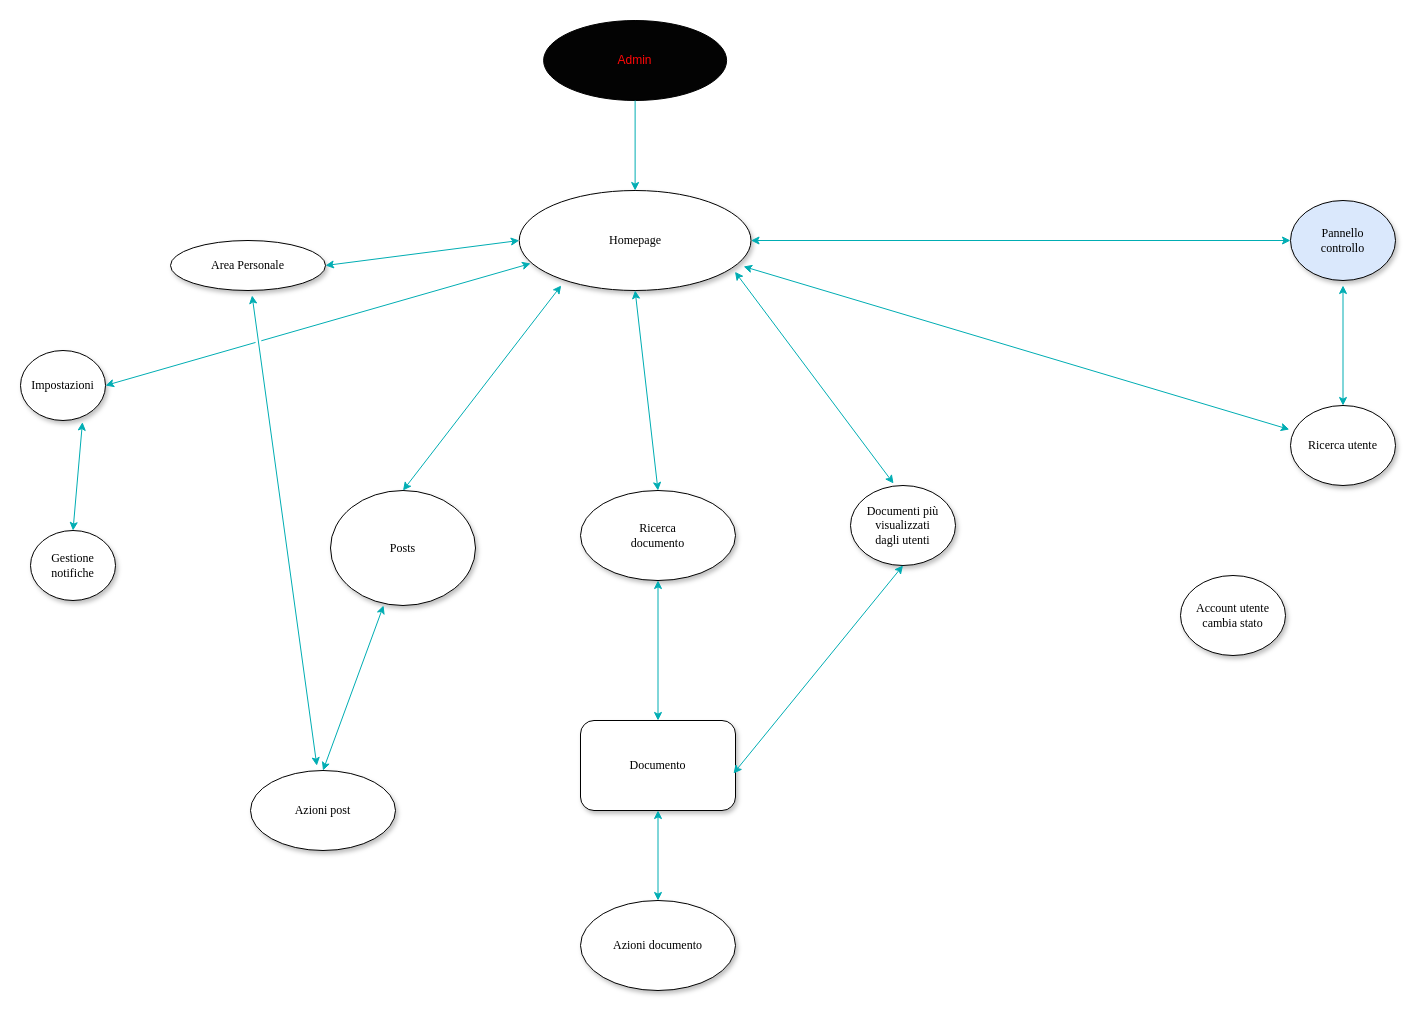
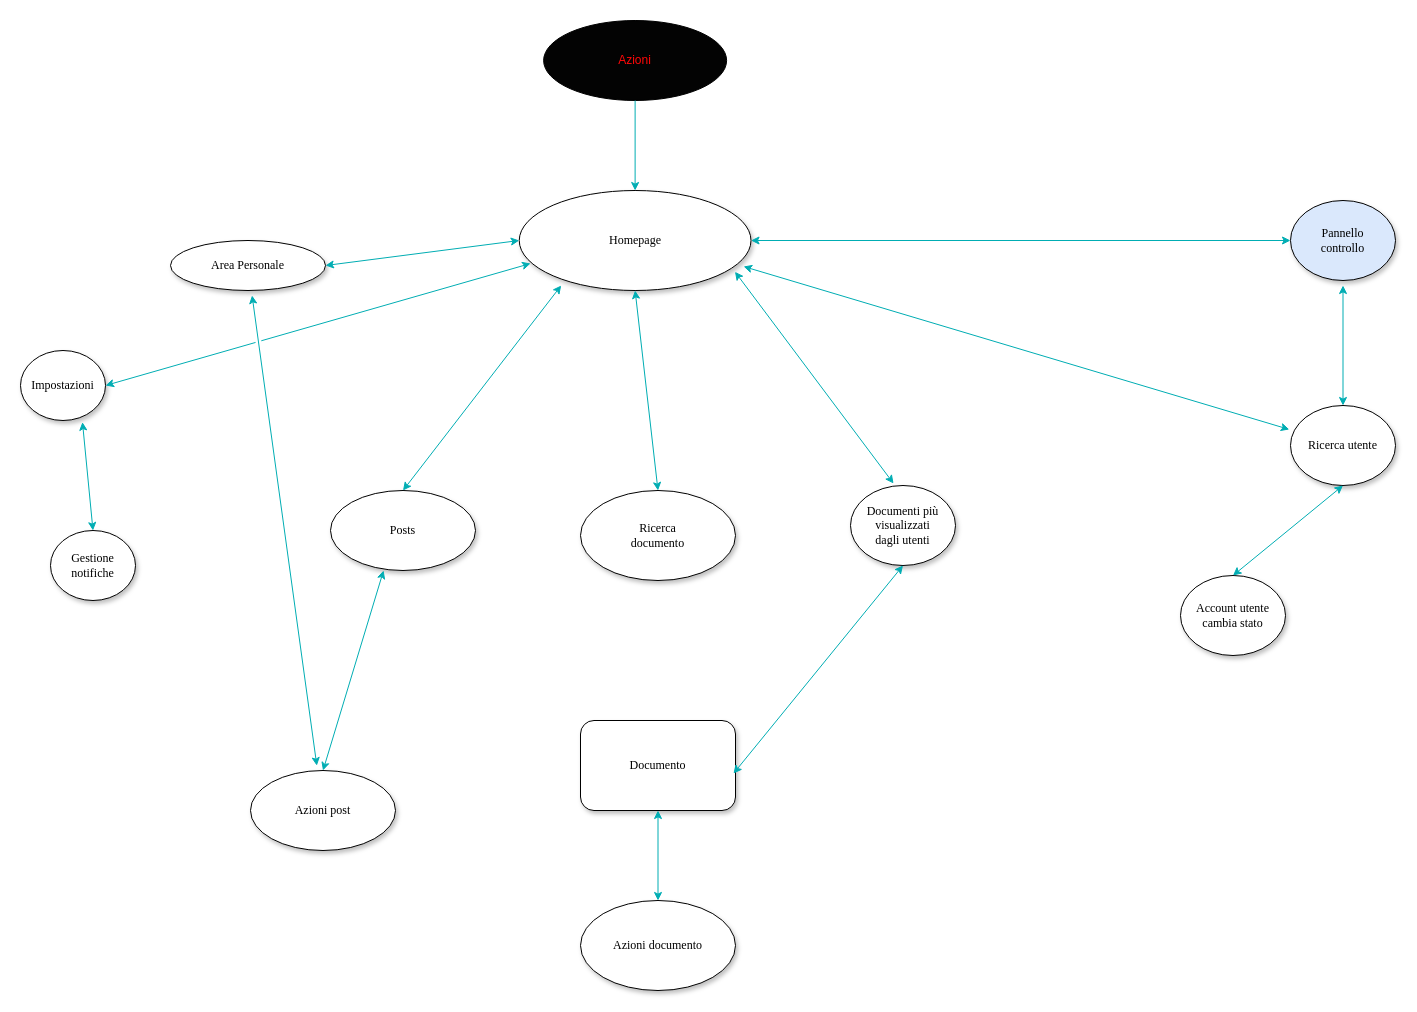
- <mxCell id="5" value="Admin" style="ellipse;whiteSpace=wrap;html=1;gradientColor=none;fillColor=#030303;fontColor=#FF0808;" vertex="1" parent="1"><mxGeometry x="543.12" y="20" width="183" height="80" as="geometry" /></mxCell>
+ <mxCell id="5" value="Azioni" style="ellipse;whiteSpace=wrap;html=1;gradientColor=none;fillColor=#030303;fontColor=#FF0808;" vertex="1" parent="1"><mxGeometry x="543.12" y="20" width="183" height="80" as="geometry" /></mxCell>
+ <mxCell id="22" value="" style="endArrow=classic;startArrow=classic;html=1;rounded=0;shadow=0;strokeColor=#00ADB3;sourcePerimeterSpacing=5;targetPerimeterSpacing=5;jumpStyle=gap;exitX=0.5;exitY=0;exitDx=0;exitDy=0;entryX=0.5;entryY=1;entryDx=0;entryDy=0;" edge="1" parent="1" source="21" target="20"><mxGeometry width="50" height="50" relative="1" as="geometry"><mxPoint x="1352.5" y="415" as="sourcePoint" /><mxPoint x="1352.5" y="295" as="targetPoint" /></mxGeometry></mxCell>
- <mxCell id="3" value="Posts" style="ellipse;whiteSpace=wrap;html=1;rounded=0;shadow=1;comic=0;labelBackgroundColor=none;strokeWidth=1;fontFamily=Verdana;fontSize=12;align=center;" vertex="1" parent="1"><mxGeometry x="330" y="490" width="145" height="115" as="geometry" /></mxCell>
+ <mxCell id="3" value="Posts" style="ellipse;whiteSpace=wrap;html=1;rounded=0;shadow=1;comic=0;labelBackgroundColor=none;strokeWidth=1;fontFamily=Verdana;fontSize=12;align=center;" vertex="1" parent="1"><mxGeometry x="330" y="490" width="145" height="80" as="geometry" /></mxCell>
- <mxCell id="13" value="Gestione notifiche" style="ellipse;whiteSpace=wrap;html=1;rounded=0;shadow=1;comic=0;labelBackgroundColor=none;strokeWidth=1;fontFamily=Verdana;fontSize=12;align=center;" vertex="1" parent="1"><mxGeometry x="30" y="530" width="85" height="70" as="geometry" /></mxCell>
+ <mxCell id="13" value="Gestione notifiche" style="ellipse;whiteSpace=wrap;html=1;rounded=0;shadow=1;comic=0;labelBackgroundColor=none;strokeWidth=1;fontFamily=Verdana;fontSize=12;align=center;" vertex="1" parent="1"><mxGeometry x="50" y="530" width="85" height="70" as="geometry" /></mxCell>
- <mxCell id="26" value="" style="endArrow=classic;startArrow=classic;html=1;rounded=0;shadow=0;strokeColor=#00ADB3;sourcePerimeterSpacing=5;targetPerimeterSpacing=5;jumpStyle=gap;exitX=0.5;exitY=0;exitDx=0;exitDy=0;entryX=0.5;entryY=1;entryDx=0;entryDy=0;" edge="1" parent="1" source="25" target="8"><mxGeometry width="50" height="50" relative="1" as="geometry"><mxPoint x="667.5" y="500" as="sourcePoint" /><mxPoint x="637.067" y="293.04" as="targetPoint" /></mxGeometry></mxCell>
